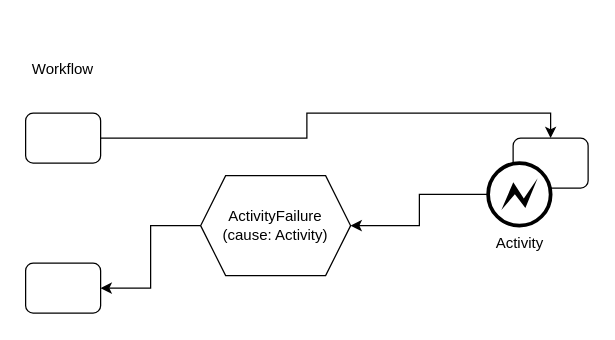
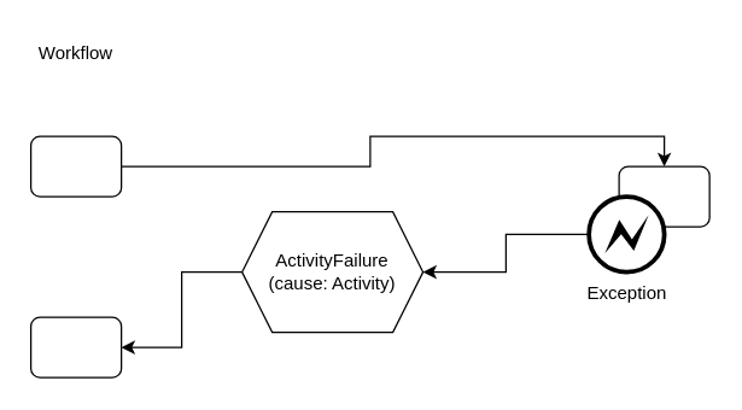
- <mxCell id="2" value="Workflow" style="text;html=1;strokeColor=none;fillColor=none;align=center;verticalAlign=middle;whiteSpace=wrap;rounded=0;" vertex="1" parent="1"><mxGeometry x="20" y="40" width="60" height="30" as="geometry" /></mxCell>
+ <mxCell id="2" value="Workflow" style="text;html=1;strokeColor=none;fillColor=none;align=center;verticalAlign=middle;whiteSpace=wrap;rounded=0;" vertex="1" parent="1"><mxGeometry x="20" y="20" width="60" height="30" as="geometry" /></mxCell>
- <mxCell id="5" value="Activity" style="points=[[0.145,0.145,0],[0.5,0,0],[0.855,0.145,0],[1,0.5,0],[0.855,0.855,0],[0.5,1,0],[0.145,0.855,0],[0,0.5,0]];shape=mxgraph.bpmn.event;html=1;verticalLabelPosition=bottom;labelBackgroundColor=#ffffff;verticalAlign=top;align=center;perimeter=ellipsePerimeter;outlineConnect=0;aspect=fixed;outline=end;symbol=error;" vertex="1" parent="1"><mxGeometry x="390" y="130" width="50" height="50" as="geometry" /></mxCell>
+ <mxCell id="5" value="Exception" style="points=[[0.145,0.145,0],[0.5,0,0],[0.855,0.145,0],[1,0.5,0],[0.855,0.855,0],[0.5,1,0],[0.145,0.855,0],[0,0.5,0]];shape=mxgraph.bpmn.event;html=1;verticalLabelPosition=bottom;labelBackgroundColor=#ffffff;verticalAlign=top;align=center;perimeter=ellipsePerimeter;outlineConnect=0;aspect=fixed;outline=end;symbol=error;" vertex="1" parent="1"><mxGeometry x="390" y="130" width="50" height="50" as="geometry" /></mxCell>
